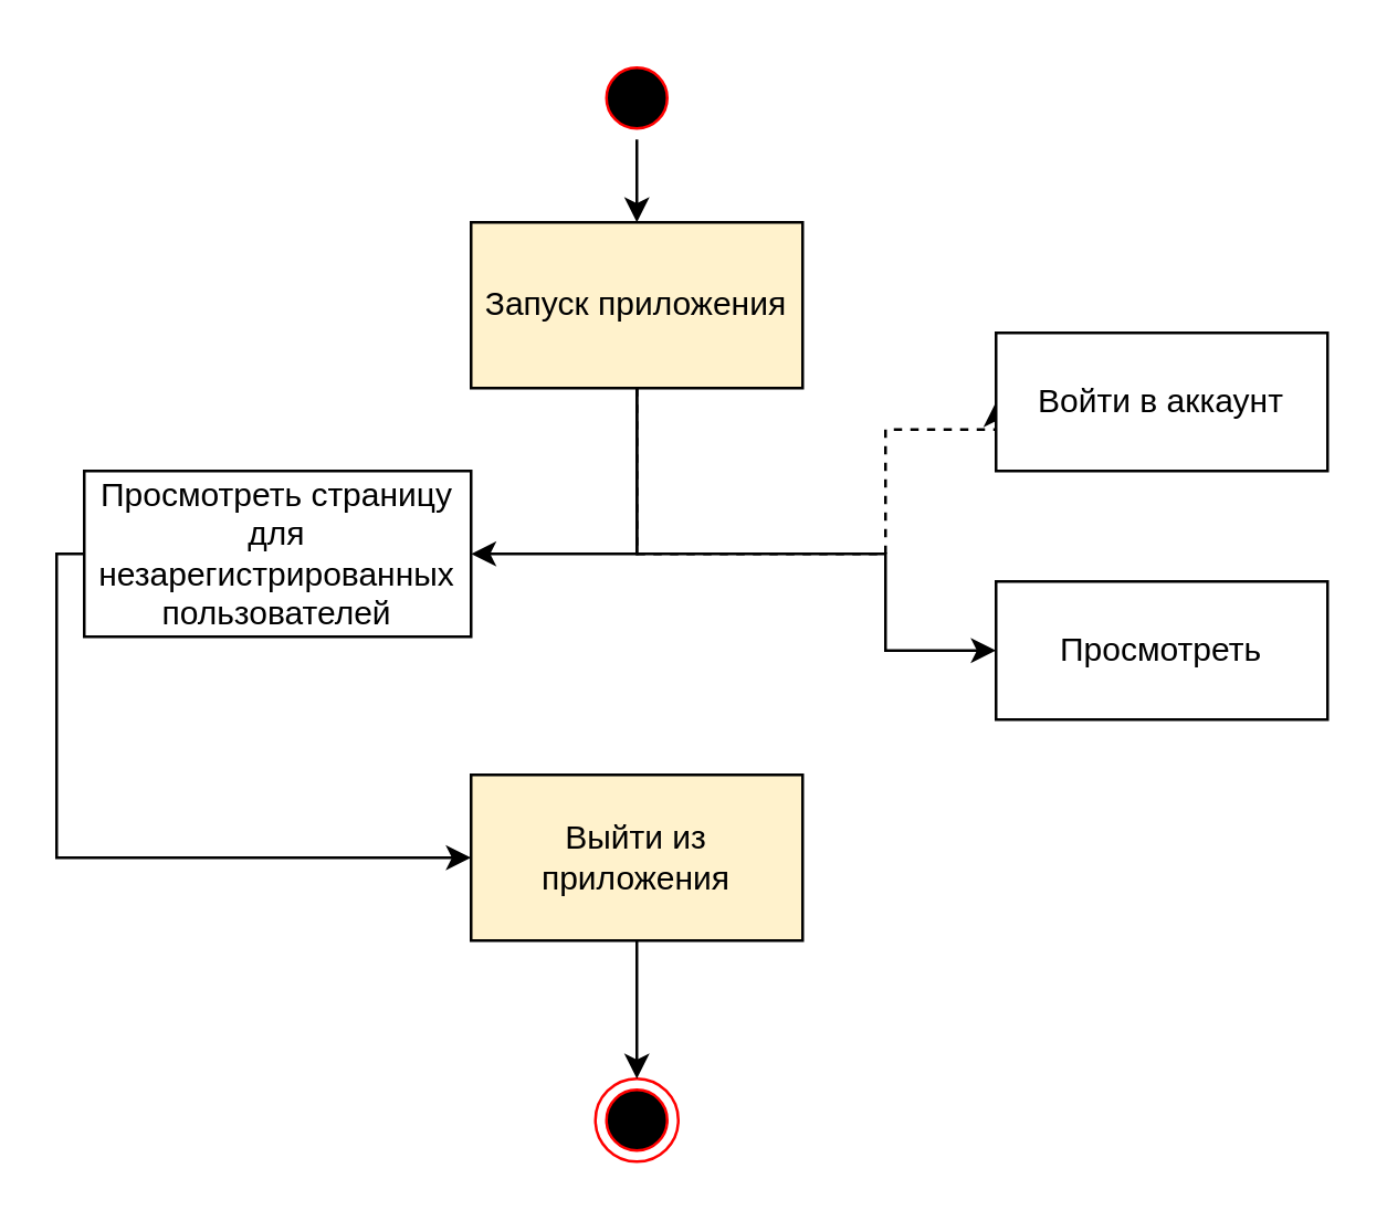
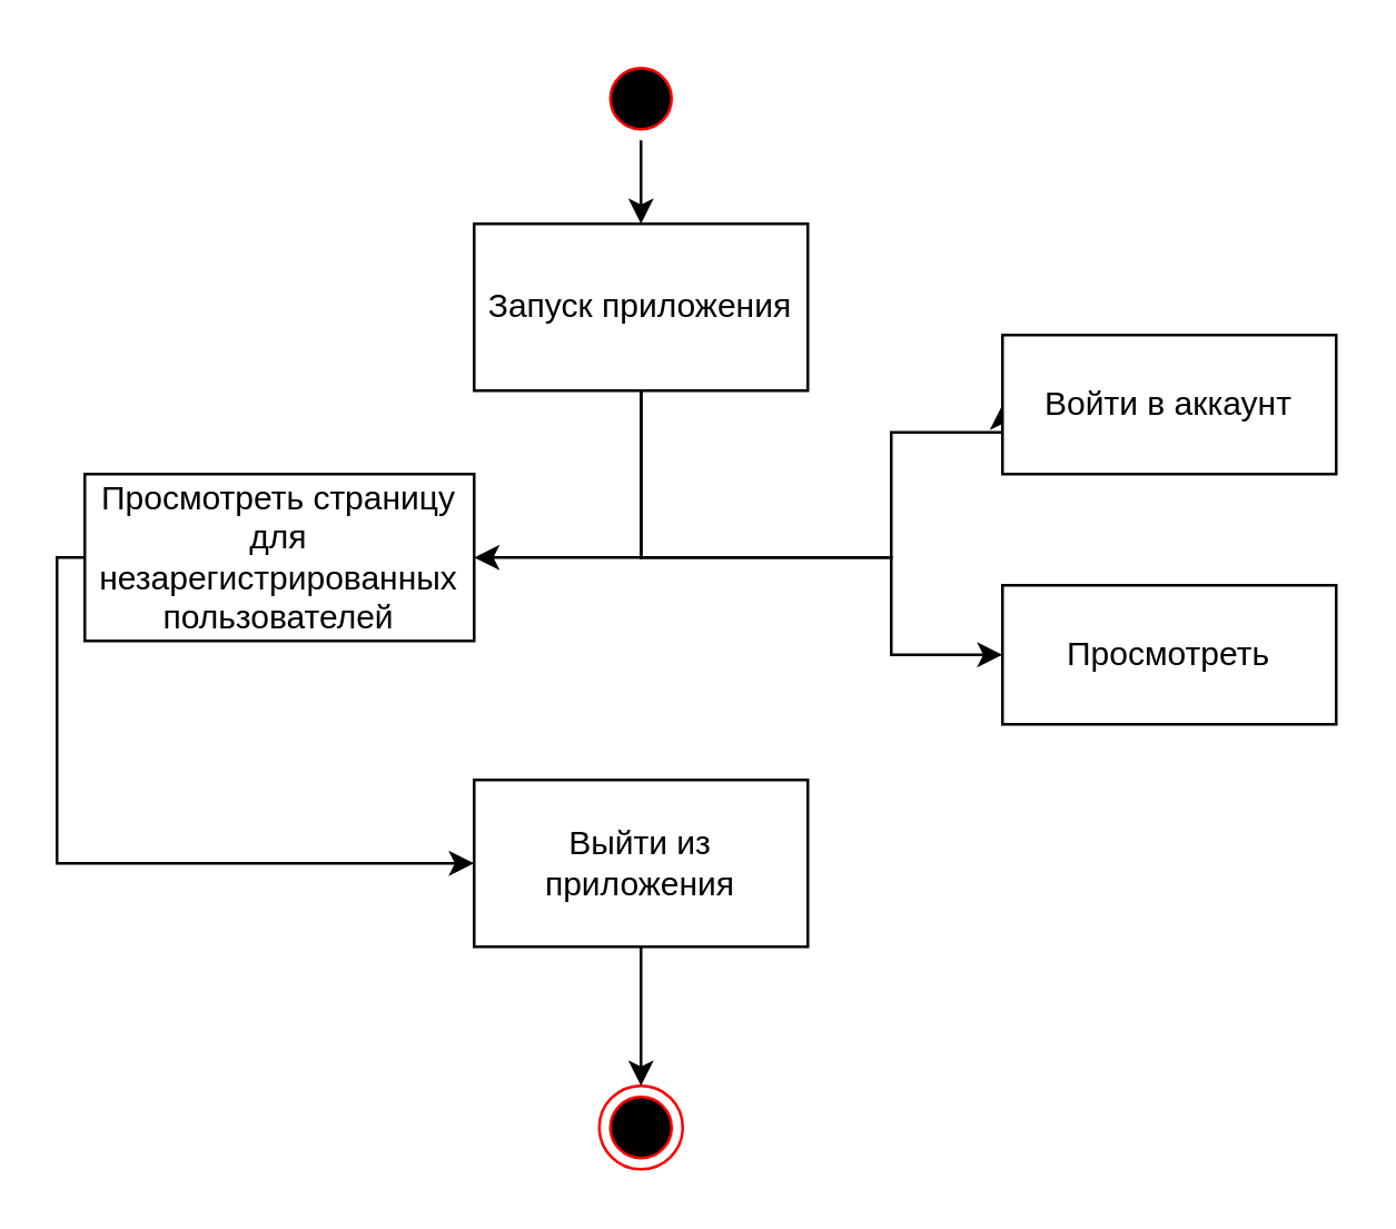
- <mxCell id="5" value="Запуск приложения" style="rounded=0;whiteSpace=wrap;html=1;fillColor=#fff2cc;" parent="1" vertex="1"><mxGeometry x="170" y="80" width="120" height="60" as="geometry" /></mxCell>
+ <mxCell id="5" value="Запуск приложения" style="rounded=0;whiteSpace=wrap;html=1;" parent="1" vertex="1"><mxGeometry x="170" y="80" width="120" height="60" as="geometry" /></mxCell>
- <mxCell id="3" style="edgeStyle=orthogonalEdgeStyle;rounded=0;orthogonalLoop=1;jettySize=auto;html=1;entryX=0;entryY=0.5;entryDx=0;entryDy=0;dashed=1;" parent="1" source="5" target="6" edge="1"><mxGeometry relative="1" as="geometry"><Array as="points"><mxPoint x="230" y="200" /><mxPoint x="320" y="200" /><mxPoint x="320" y="155" /></Array></mxGeometry></mxCell>
+ <mxCell id="3" style="edgeStyle=orthogonalEdgeStyle;rounded=0;orthogonalLoop=1;jettySize=auto;html=1;entryX=0;entryY=0.5;entryDx=0;entryDy=0;" parent="1" source="5" target="6" edge="1"><mxGeometry relative="1" as="geometry"><Array as="points"><mxPoint x="230" y="200" /><mxPoint x="320" y="200" /><mxPoint x="320" y="155" /></Array></mxGeometry></mxCell>
- <mxCell id="14" value="Выйти из приложения" style="rounded=0;whiteSpace=wrap;html=1;fillColor=#fff2cc;" parent="1" vertex="1"><mxGeometry x="170" y="280" width="120" height="60" as="geometry" /></mxCell>
+ <mxCell id="14" value="Выйти из приложения" style="rounded=0;whiteSpace=wrap;html=1;" parent="1" vertex="1"><mxGeometry x="170" y="280" width="120" height="60" as="geometry" /></mxCell>
